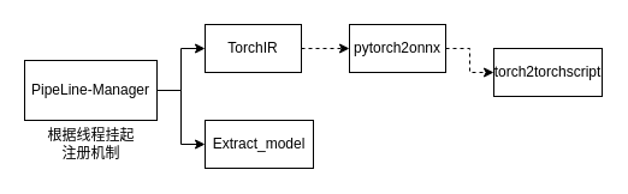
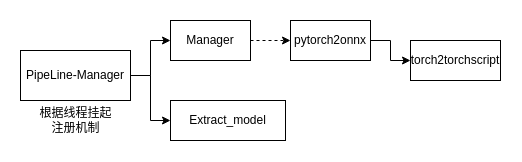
- <mxCell id="7" value="TorchIR" style="rounded=0;whiteSpace=wrap;html=1;" vertex="1" parent="1"><mxGeometry x="170" y="20" width="80" height="40" as="geometry" /></mxCell>
+ <mxCell id="7" value="Manager" style="rounded=0;whiteSpace=wrap;html=1;" vertex="1" parent="1"><mxGeometry x="170" y="20" width="80" height="40" as="geometry" /></mxCell>
- <mxCell id="9" style="edgeStyle=orthogonalEdgeStyle;rounded=0;orthogonalLoop=1;jettySize=auto;html=1;exitX=1;exitY=0.5;exitDx=0;exitDy=0;entryX=0;entryY=0.5;entryDx=0;entryDy=0;dashed=1;" edge="1" parent="1" source="10" target="11"><mxGeometry relative="1" as="geometry"><mxPoint x="404" y="70" as="targetPoint" /></mxGeometry></mxCell>
+ <mxCell id="9" style="edgeStyle=orthogonalEdgeStyle;rounded=0;orthogonalLoop=1;jettySize=auto;html=1;exitX=1;exitY=0.5;exitDx=0;exitDy=0;entryX=0;entryY=0.5;entryDx=0;entryDy=0;" edge="1" parent="1" source="10" target="11"><mxGeometry relative="1" as="geometry"><mxPoint x="404" y="70" as="targetPoint" /></mxGeometry></mxCell>
- <mxCell id="8" value="Extract_model" style="rounded=0;whiteSpace=wrap;html=1;" vertex="1" parent="1"><mxGeometry x="170" y="100" width="90" height="40" as="geometry" /></mxCell>
+ <mxCell id="8" value="Extract_model" style="rounded=0;whiteSpace=wrap;html=1;" vertex="1" parent="1"><mxGeometry x="170" y="100" width="115" height="40" as="geometry" /></mxCell>
